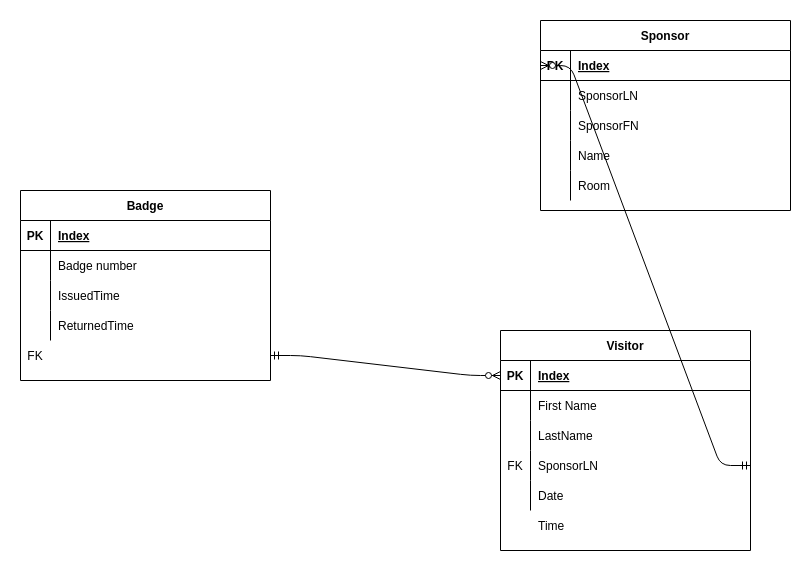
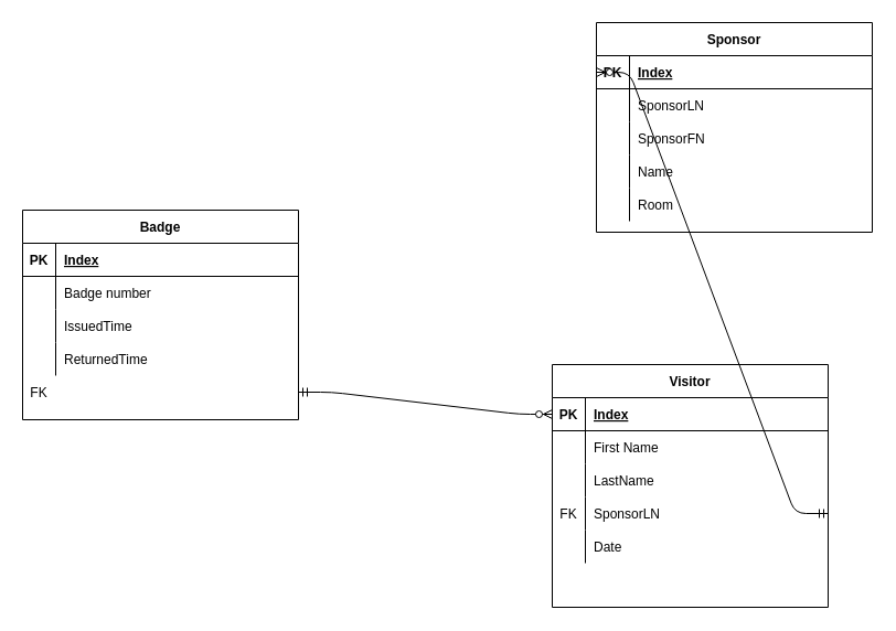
- <mxCell id="51" value="Time" style="shape=partialRectangle;overflow=hidden;connectable=0;fillColor=none;top=0;left=0;bottom=0;right=0;align=left;spacingLeft=6;" vertex="1" parent="1"><mxGeometry x="530" y="510" width="220" height="30" as="geometry" /></mxCell>
